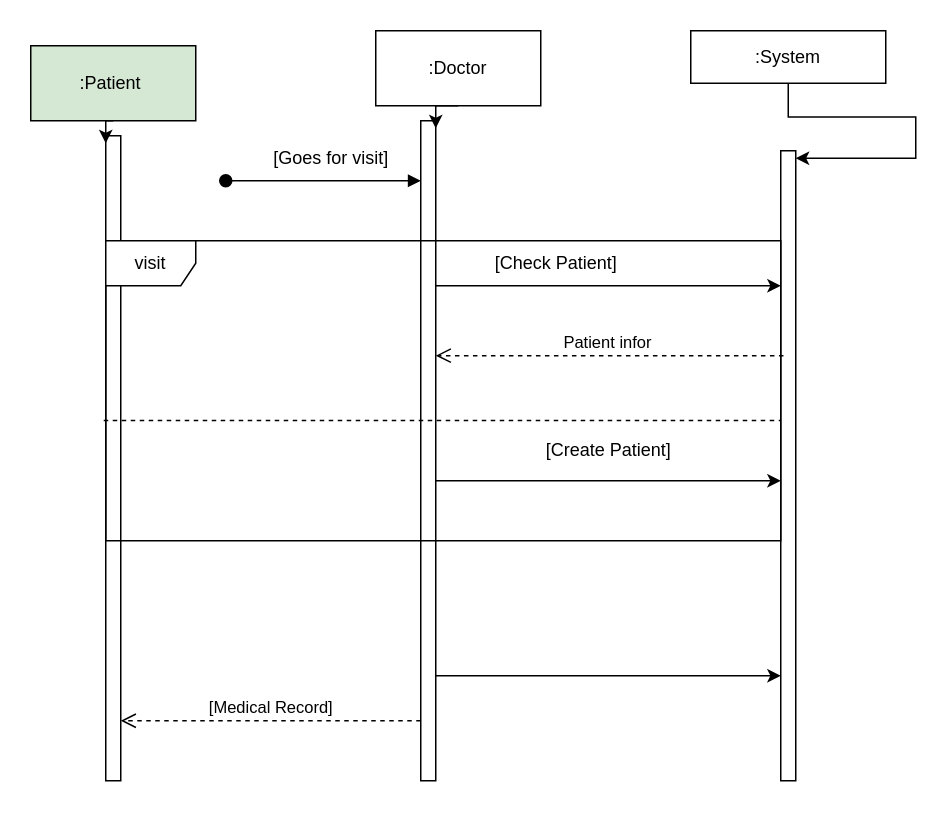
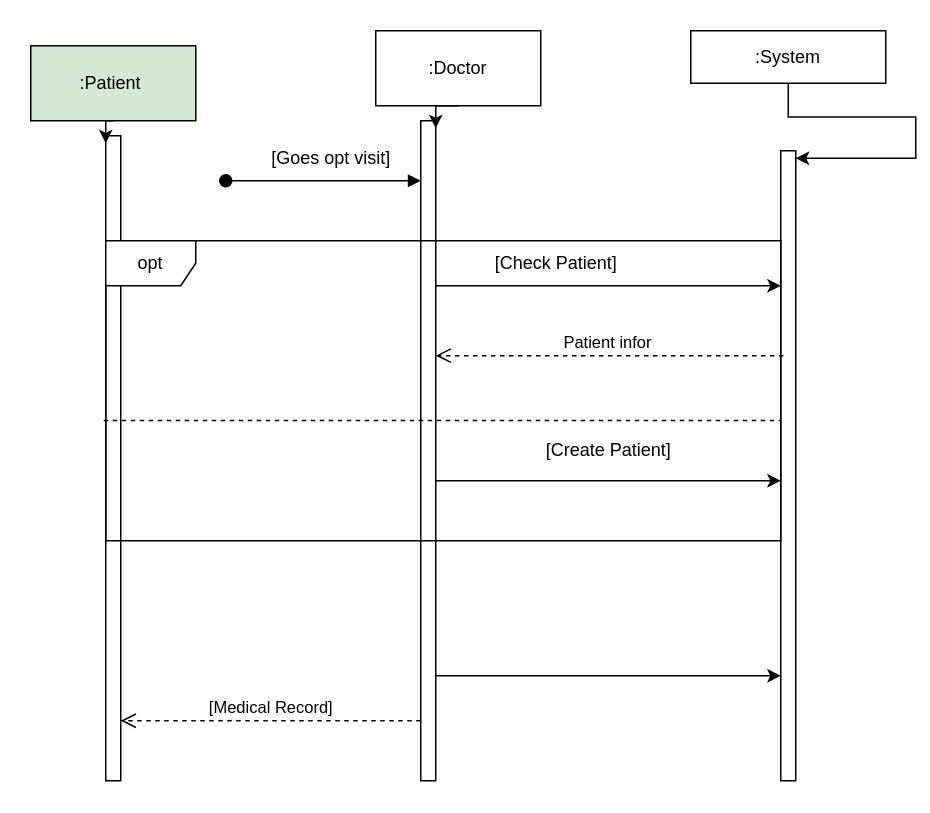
- <mxCell id="9" value="[Goes for visit]" style="text;html=1;align=center;verticalAlign=middle;resizable=0;points=[];autosize=1;strokeColor=none;fillColor=none;" parent="1" vertex="1"><mxGeometry x="170" y="90" width="100" height="30" as="geometry" /></mxCell>
+ <mxCell id="9" value="[Goes opt visit]" style="text;html=1;align=center;verticalAlign=middle;resizable=0;points=[];autosize=1;strokeColor=none;fillColor=none;" parent="1" vertex="1"><mxGeometry x="170" y="90" width="100" height="30" as="geometry" /></mxCell>
- <mxCell id="21" value="visit" style="shape=umlFrame;whiteSpace=wrap;html=1;pointerEvents=0;" vertex="1" parent="1"><mxGeometry x="70" y="160" width="450" height="200" as="geometry" /></mxCell>
+ <mxCell id="21" value="opt" style="shape=umlFrame;whiteSpace=wrap;html=1;pointerEvents=0;" vertex="1" parent="1"><mxGeometry x="70" y="160" width="450" height="200" as="geometry" /></mxCell>
